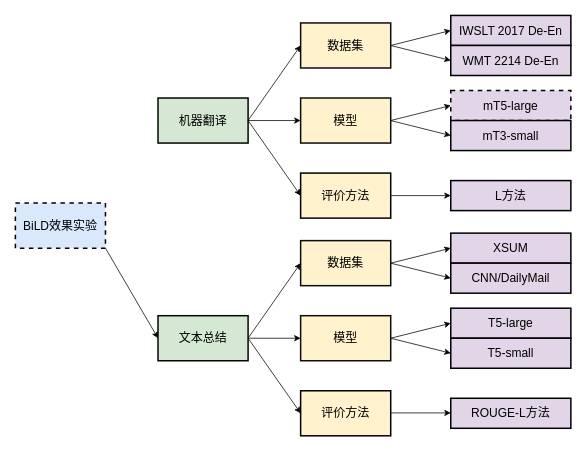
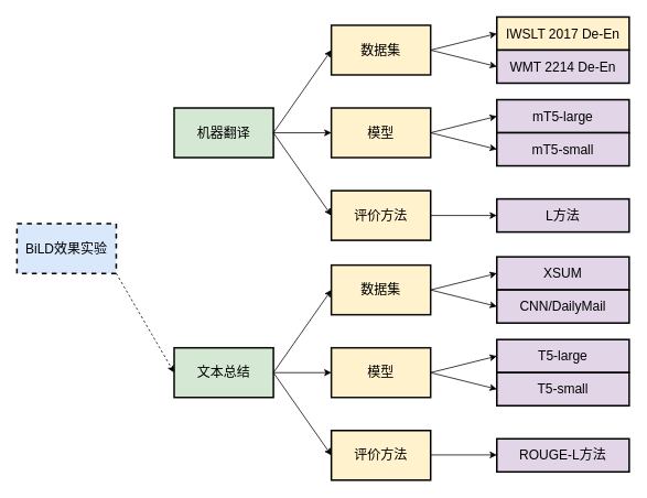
- <mxCell id="11" value="&lt;span style=&quot;font-size: 16px;&quot;&gt;IWSLT 2017 De-En&lt;/span&gt;" style="rounded=0;whiteSpace=wrap;html=1;strokeWidth=2;fillColor=#e1d5e7;strokeColor=#000000;" vertex="1" parent="1"><mxGeometry x="600" y="20" width="160" height="40" as="geometry" /></mxCell>
+ <mxCell id="11" value="&lt;span style=&quot;font-size: 16px;&quot;&gt;IWSLT 2017 De-En&lt;/span&gt;" style="rounded=0;whiteSpace=wrap;html=1;strokeWidth=2;fillColor=#fff2cc;strokeColor=#000000;" vertex="1" parent="1"><mxGeometry x="600" y="20" width="160" height="40" as="geometry" /></mxCell>
- <mxCell id="13" value="&lt;span style=&quot;font-size: 16px;&quot;&gt;mT5-large&lt;/span&gt;" style="rounded=0;whiteSpace=wrap;html=1;strokeWidth=2;fillColor=#e1d5e7;strokeColor=#000000;dashed=1;" vertex="1" parent="1"><mxGeometry x="600" y="120" width="160" height="40" as="geometry" /></mxCell>
+ <mxCell id="13" value="&lt;span style=&quot;font-size: 16px;&quot;&gt;mT5-large&lt;/span&gt;" style="rounded=0;whiteSpace=wrap;html=1;strokeWidth=2;fillColor=#e1d5e7;strokeColor=#000000;" vertex="1" parent="1"><mxGeometry x="600" y="120" width="160" height="40" as="geometry" /></mxCell>
- <mxCell id="14" value="&lt;span style=&quot;font-size: 16px;&quot;&gt;mT3-small&lt;/span&gt;" style="rounded=0;whiteSpace=wrap;html=1;strokeWidth=2;fillColor=#e1d5e7;strokeColor=#000000;" vertex="1" parent="1"><mxGeometry x="600" y="160" width="160" height="40" as="geometry" /></mxCell>
+ <mxCell id="14" value="&lt;span style=&quot;font-size: 16px;&quot;&gt;mT5-small&lt;/span&gt;" style="rounded=0;whiteSpace=wrap;html=1;strokeWidth=2;fillColor=#e1d5e7;strokeColor=#000000;" vertex="1" parent="1"><mxGeometry x="600" y="160" width="160" height="40" as="geometry" /></mxCell>
- <mxCell id="21" value="" style="endArrow=classic;html=1;rounded=0;exitX=1;exitY=1;exitDx=0;exitDy=0;entryX=0;entryY=0.5;entryDx=0;entryDy=0;" edge="1" parent="1" source="2" target="4"><mxGeometry width="50" height="50" relative="1" as="geometry"><mxPoint x="450" y="330" as="sourcePoint" /><mxPoint x="500" y="280" as="targetPoint" /></mxGeometry></mxCell>
+ <mxCell id="21" value="" style="endArrow=classic;html=1;rounded=0;exitX=1;exitY=1;exitDx=0;exitDy=0;entryX=0;entryY=0.5;entryDx=0;entryDy=0;dashed=1;" edge="1" parent="1" source="2" target="4"><mxGeometry width="50" height="50" relative="1" as="geometry"><mxPoint x="450" y="330" as="sourcePoint" /><mxPoint x="500" y="280" as="targetPoint" /></mxGeometry></mxCell>
